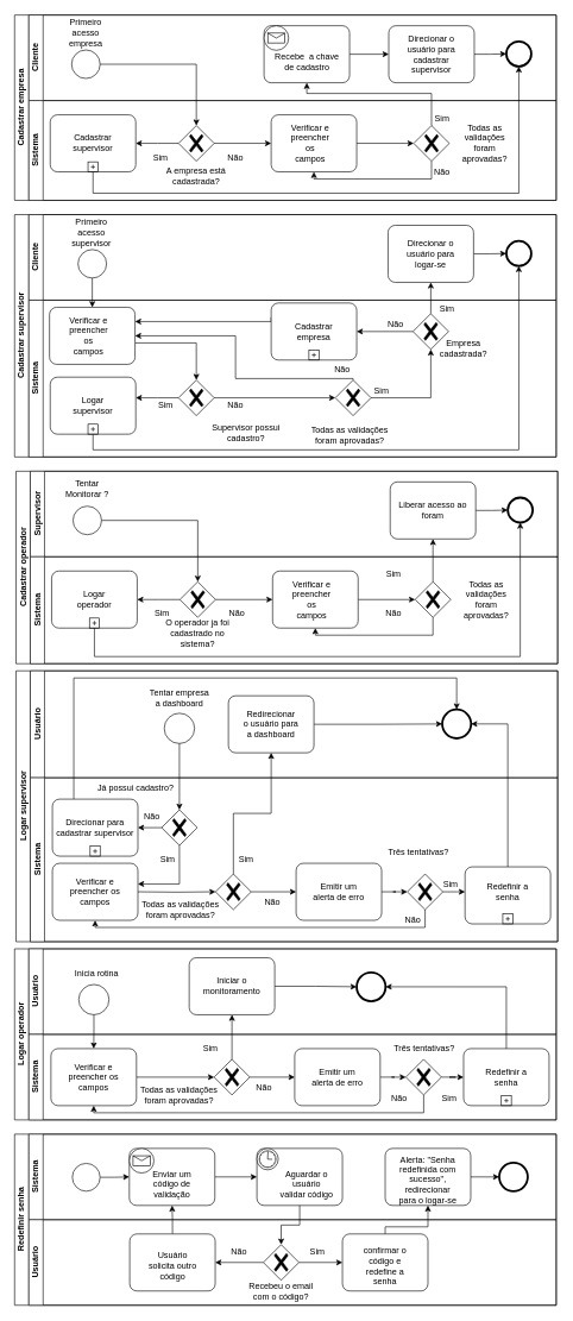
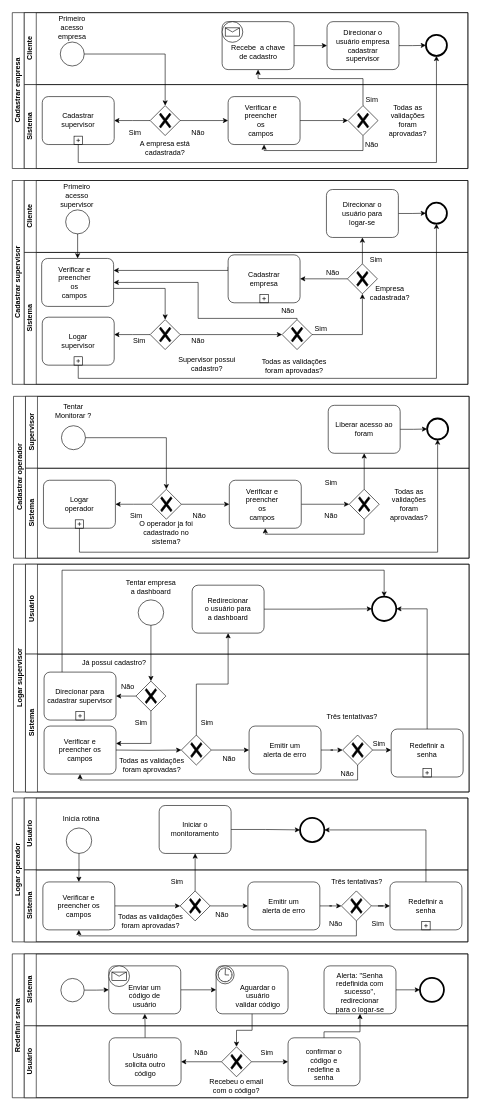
- <mxCell id="106" value="Direcionar o usuário para cadastrar supervisor" style="text;html=1;strokeColor=none;fillColor=none;align=center;verticalAlign=middle;whiteSpace=wrap;rounded=0;" parent="101" vertex="1"><mxGeometry x="515" y="30" width="100" height="50" as="geometry" /></mxCell>
+ <mxCell id="106" value="Direcionar o usuário empresa cadastrar supervisor" style="text;html=1;strokeColor=none;fillColor=none;align=center;verticalAlign=middle;whiteSpace=wrap;rounded=0;" parent="101" vertex="1"><mxGeometry x="515" y="30" width="100" height="50" as="geometry" /></mxCell>
- <mxCell id="78" value="Enviar um código de validação" style="text;html=1;strokeColor=none;fillColor=none;align=center;verticalAlign=middle;whiteSpace=wrap;rounded=0;" parent="72" vertex="1"><mxGeometry x="161" y="54.5" width="80" height="30" as="geometry" /></mxCell>
+ <mxCell id="78" value="Enviar um código de usuário" style="text;html=1;strokeColor=none;fillColor=none;align=center;verticalAlign=middle;whiteSpace=wrap;rounded=0;" parent="72" vertex="1"><mxGeometry x="161" y="54.5" width="80" height="30" as="geometry" /></mxCell>
